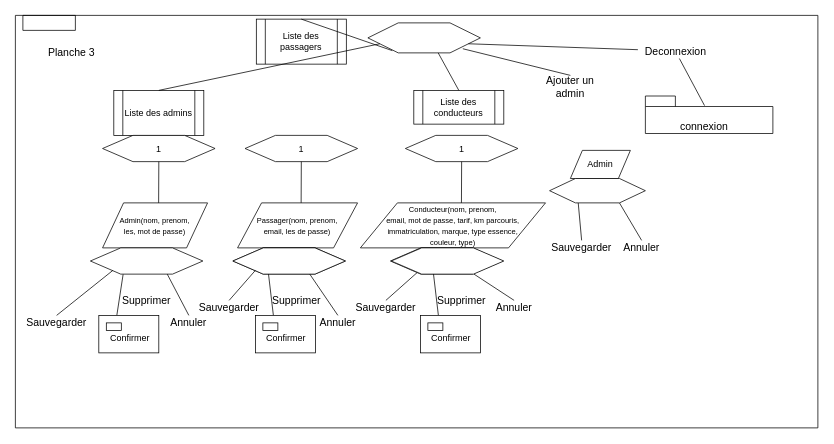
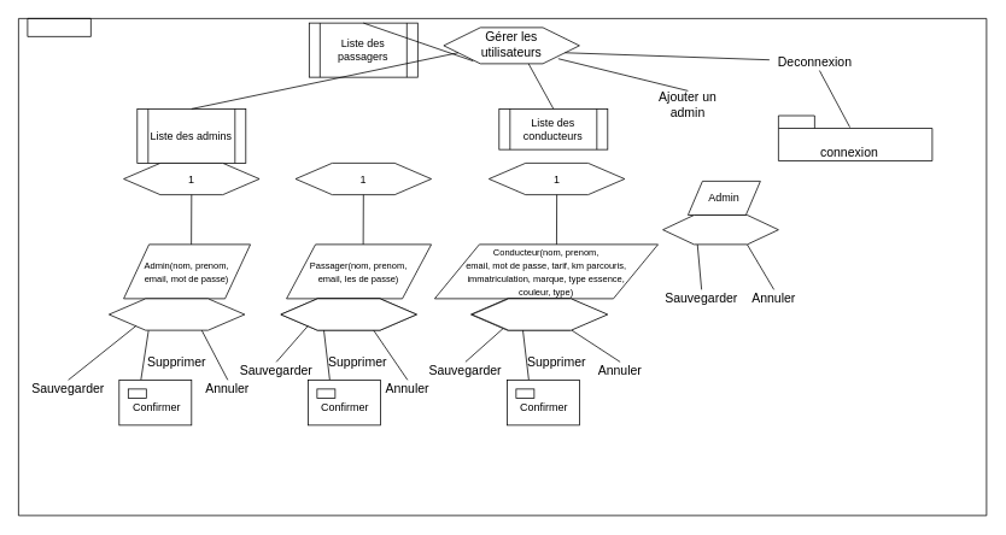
+ <mxCell id="48" value="Gérer les utilisateurs" style="text;html=1;strokeColor=none;fillColor=none;align=center;verticalAlign=middle;whiteSpace=wrap;rounded=0;fontSize=14;" parent="1" vertex="1"><mxGeometry x="515" y="37.5" width="100" height="20" as="geometry" /></mxCell>
- <mxCell id="4" value="Planche 3" style="text;html=1;strokeColor=none;fillColor=none;align=center;verticalAlign=middle;whiteSpace=wrap;rounded=0;fontSize=14;" parent="1" vertex="1"><mxGeometry x="60" y="60" width="70" height="20" as="geometry" /></mxCell>
- <mxCell id="10" value="&lt;font style=&quot;font-size: 10px&quot;&gt;Admin(nom, prenom, &lt;br&gt;les, mot de passe)&lt;/font&gt;" style="shape=parallelogram;perimeter=parallelogramPerimeter;whiteSpace=wrap;html=1;" parent="1" vertex="1"><mxGeometry x="136.25" y="270" width="140" height="60" as="geometry" /></mxCell>
+ <mxCell id="10" value="&lt;font style=&quot;font-size: 10px&quot;&gt;Admin(nom, prenom, &lt;br&gt;email, mot de passe)&lt;/font&gt;" style="shape=parallelogram;perimeter=parallelogramPerimeter;whiteSpace=wrap;html=1;" parent="1" vertex="1"><mxGeometry x="136.25" y="270" width="140" height="60" as="geometry" /></mxCell>
